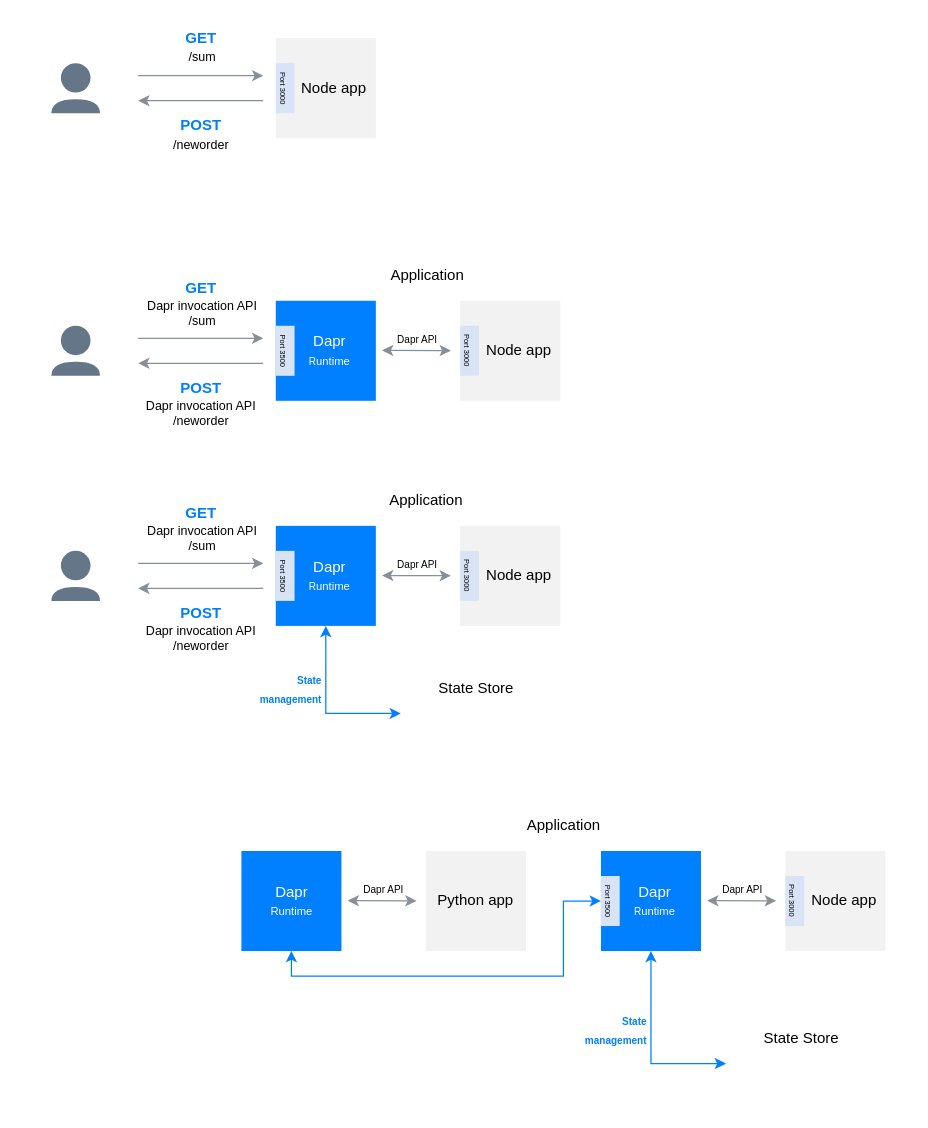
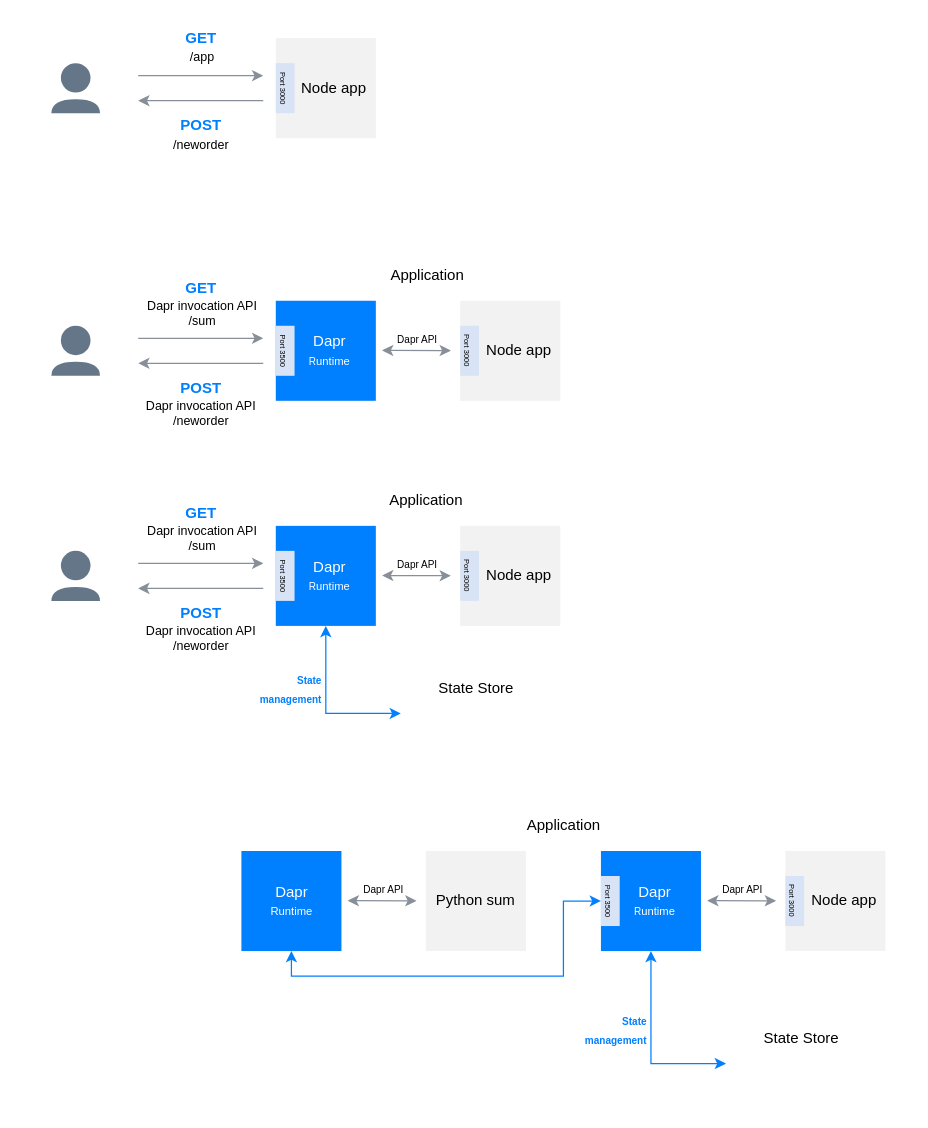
- <mxCell id="16" value="/sum" style="text;html=1;align=center;verticalAlign=middle;resizable=0;points=[];autosize=1;fontSize=10;" parent="1" vertex="1"><mxGeometry x="143" y="35" width="35" height="20" as="geometry" /></mxCell>
+ <mxCell id="16" value="/app" style="text;html=1;align=center;verticalAlign=middle;resizable=0;points=[];autosize=1;fontSize=10;" parent="1" vertex="1"><mxGeometry x="143" y="35" width="35" height="20" as="geometry" /></mxCell>
- <mxCell id="78" value="Python app" style="whiteSpace=wrap;html=1;strokeColor=none;shadow=0;fillColor=#F2F2F2;" parent="1" vertex="1"><mxGeometry x="340" y="680" width="80" height="80" as="geometry" /></mxCell>
+ <mxCell id="78" value="Python sum" style="whiteSpace=wrap;html=1;strokeColor=none;shadow=0;fillColor=#F2F2F2;" parent="1" vertex="1"><mxGeometry x="340" y="680" width="80" height="80" as="geometry" /></mxCell>
